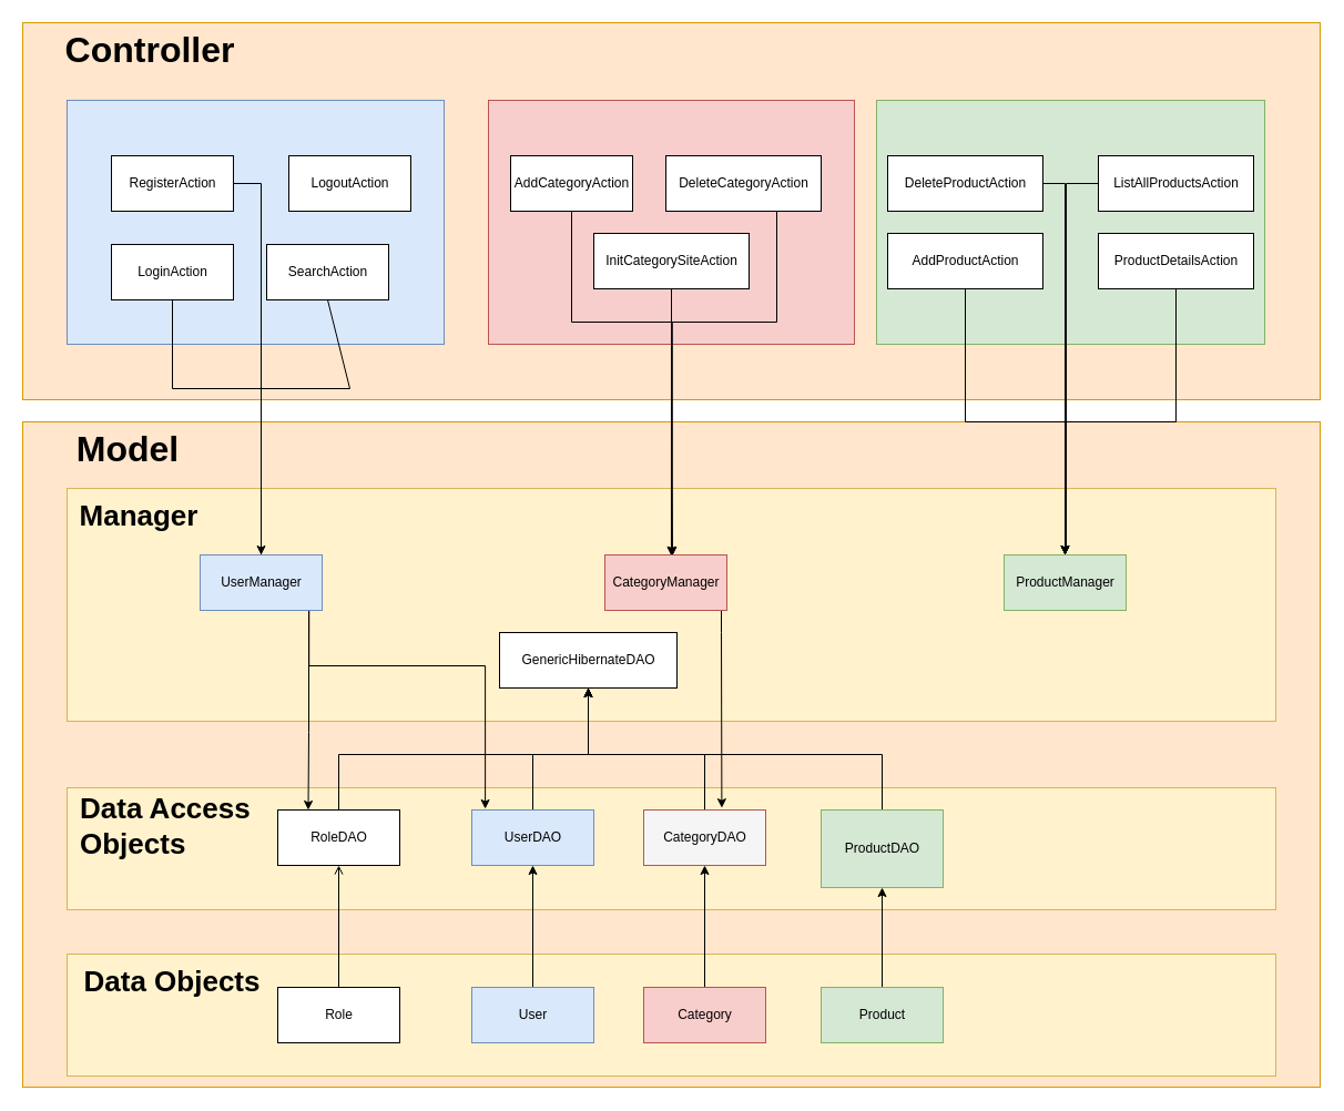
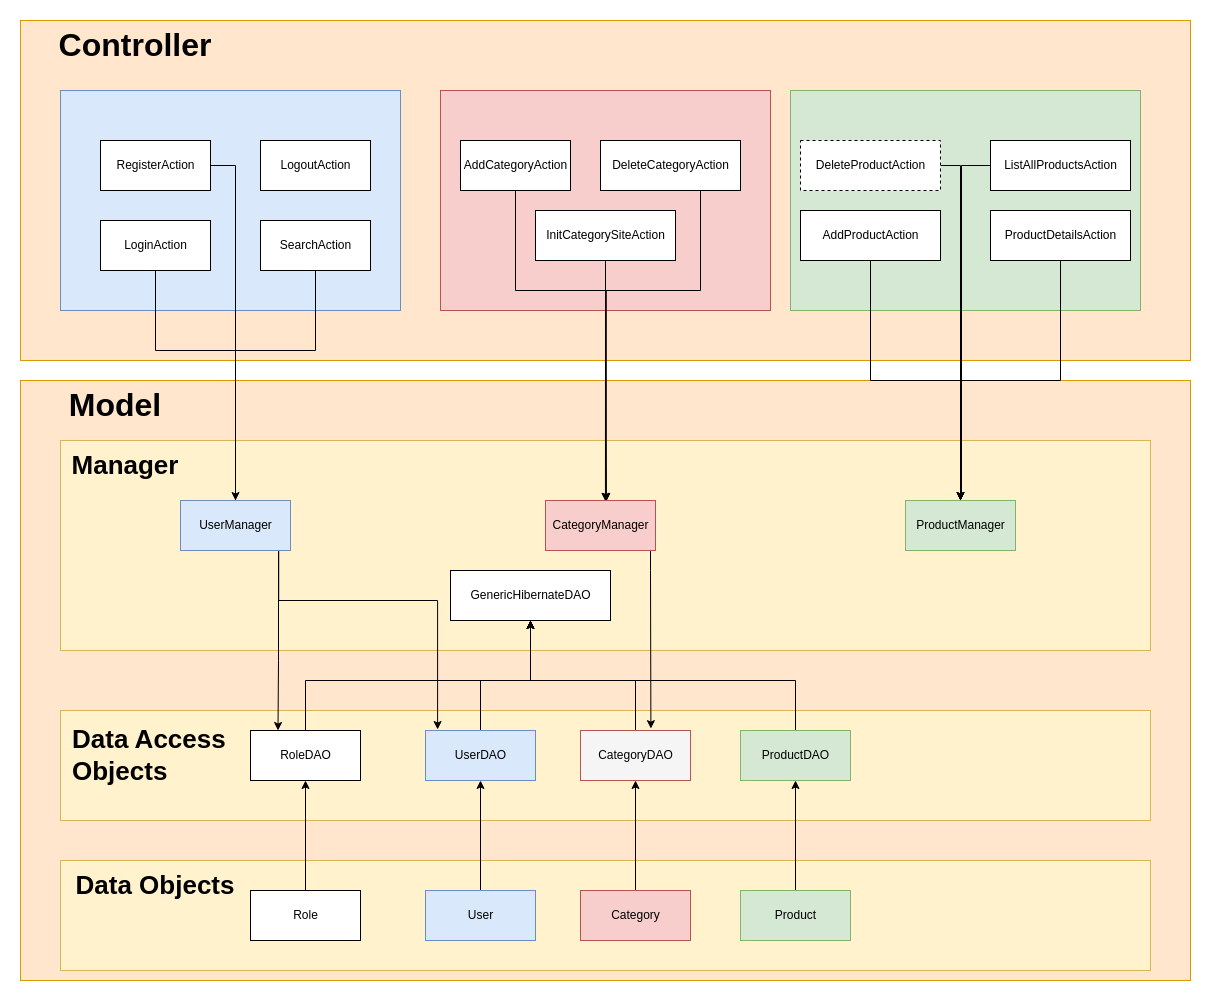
- <mxCell id="25" value="DeleteProductAction" style="html=1;" vertex="1" parent="1"><mxGeometry x="800" y="140" width="140" height="50" as="geometry" /></mxCell>
+ <mxCell id="25" value="DeleteProductAction" style="html=1;dashed=1;" vertex="1" parent="1"><mxGeometry x="800" y="140" width="140" height="50" as="geometry" /></mxCell>
- <mxCell id="17" value="SearchAction" style="html=1;" vertex="1" parent="1"><mxGeometry x="240" y="220" width="110" height="50" as="geometry" /></mxCell>
+ <mxCell id="17" value="SearchAction" style="html=1;" vertex="1" parent="1"><mxGeometry x="260" y="220" width="110" height="50" as="geometry" /></mxCell>
- <mxCell id="4" value="&lt;b&gt;&lt;font style=&quot;font-size: 26px&quot;&gt;Data Access Objects&lt;/font&gt;&lt;/b&gt;" style="text;html=1;strokeColor=none;fillColor=none;align=left;verticalAlign=middle;whiteSpace=wrap;rounded=0;" vertex="1" parent="1"><mxGeometry x="70" y="730" width="170" height="30" as="geometry" /></mxCell>
+ <mxCell id="4" value="&lt;b&gt;&lt;font style=&quot;font-size: 26px&quot;&gt;Data Access Objects&lt;/font&gt;&lt;/b&gt;" style="text;html=1;strokeColor=none;fillColor=none;align=left;verticalAlign=middle;whiteSpace=wrap;rounded=0;" vertex="1" parent="1"><mxGeometry x="70" y="740" width="170" height="30" as="geometry" /></mxCell>
- <mxCell id="45" value="ProductDAO" style="html=1;fillColor=#d5e8d4;strokeColor=#82b366;" vertex="1" parent="1"><mxGeometry x="740" y="730" width="110" height="70" as="geometry" /></mxCell>
+ <mxCell id="45" value="ProductDAO" style="html=1;fillColor=#d5e8d4;strokeColor=#82b366;" vertex="1" parent="1"><mxGeometry x="740" y="730" width="110" height="50" as="geometry" /></mxCell>
- <mxCell id="46" style="edgeStyle=orthogonalEdgeStyle;rounded=0;orthogonalLoop=1;jettySize=auto;html=1;entryX=0.5;entryY=1;entryDx=0;entryDy=0;endArrow=open;" edge="1" parent="1" source="47" target="39"><mxGeometry relative="1" as="geometry" /></mxCell>
+ <mxCell id="46" style="edgeStyle=orthogonalEdgeStyle;rounded=0;orthogonalLoop=1;jettySize=auto;html=1;entryX=0.5;entryY=1;entryDx=0;entryDy=0;" edge="1" parent="1" source="47" target="39"><mxGeometry relative="1" as="geometry" /></mxCell>
